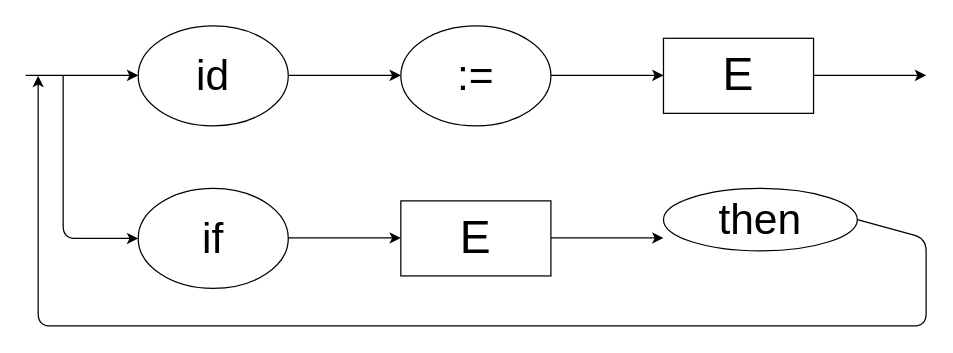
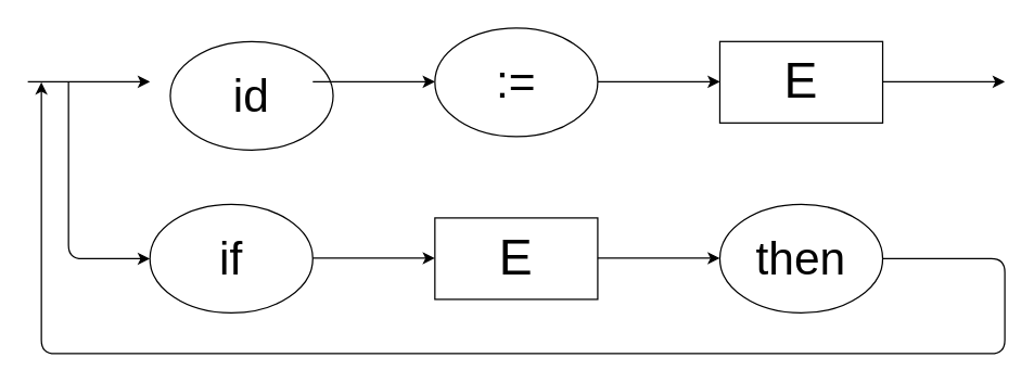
- <mxCell id="3" value="&lt;font style=&quot;font-size: 34px&quot;&gt;id&lt;/font&gt;" style="ellipse;whiteSpace=wrap;html=1;" vertex="1" parent="2"><mxGeometry x="90" width="120" height="80" as="geometry" /></mxCell>
+ <mxCell id="3" value="&lt;font style=&quot;font-size: 34px&quot;&gt;id&lt;/font&gt;" style="ellipse;whiteSpace=wrap;html=1;" vertex="1" parent="2"><mxGeometry x="105" y="10" width="120" height="80" as="geometry" /></mxCell>
- <mxCell id="15" value="&lt;font style=&quot;font-size: 34px&quot;&gt;then&lt;/font&gt;" style="ellipse;whiteSpace=wrap;html=1;" vertex="1" parent="2"><mxGeometry x="510" y="130" width="155" height="50" as="geometry" /></mxCell>
+ <mxCell id="15" value="&lt;font style=&quot;font-size: 34px&quot;&gt;then&lt;/font&gt;" style="ellipse;whiteSpace=wrap;html=1;" vertex="1" parent="2"><mxGeometry x="510" y="130" width="120" height="80" as="geometry" /></mxCell>
